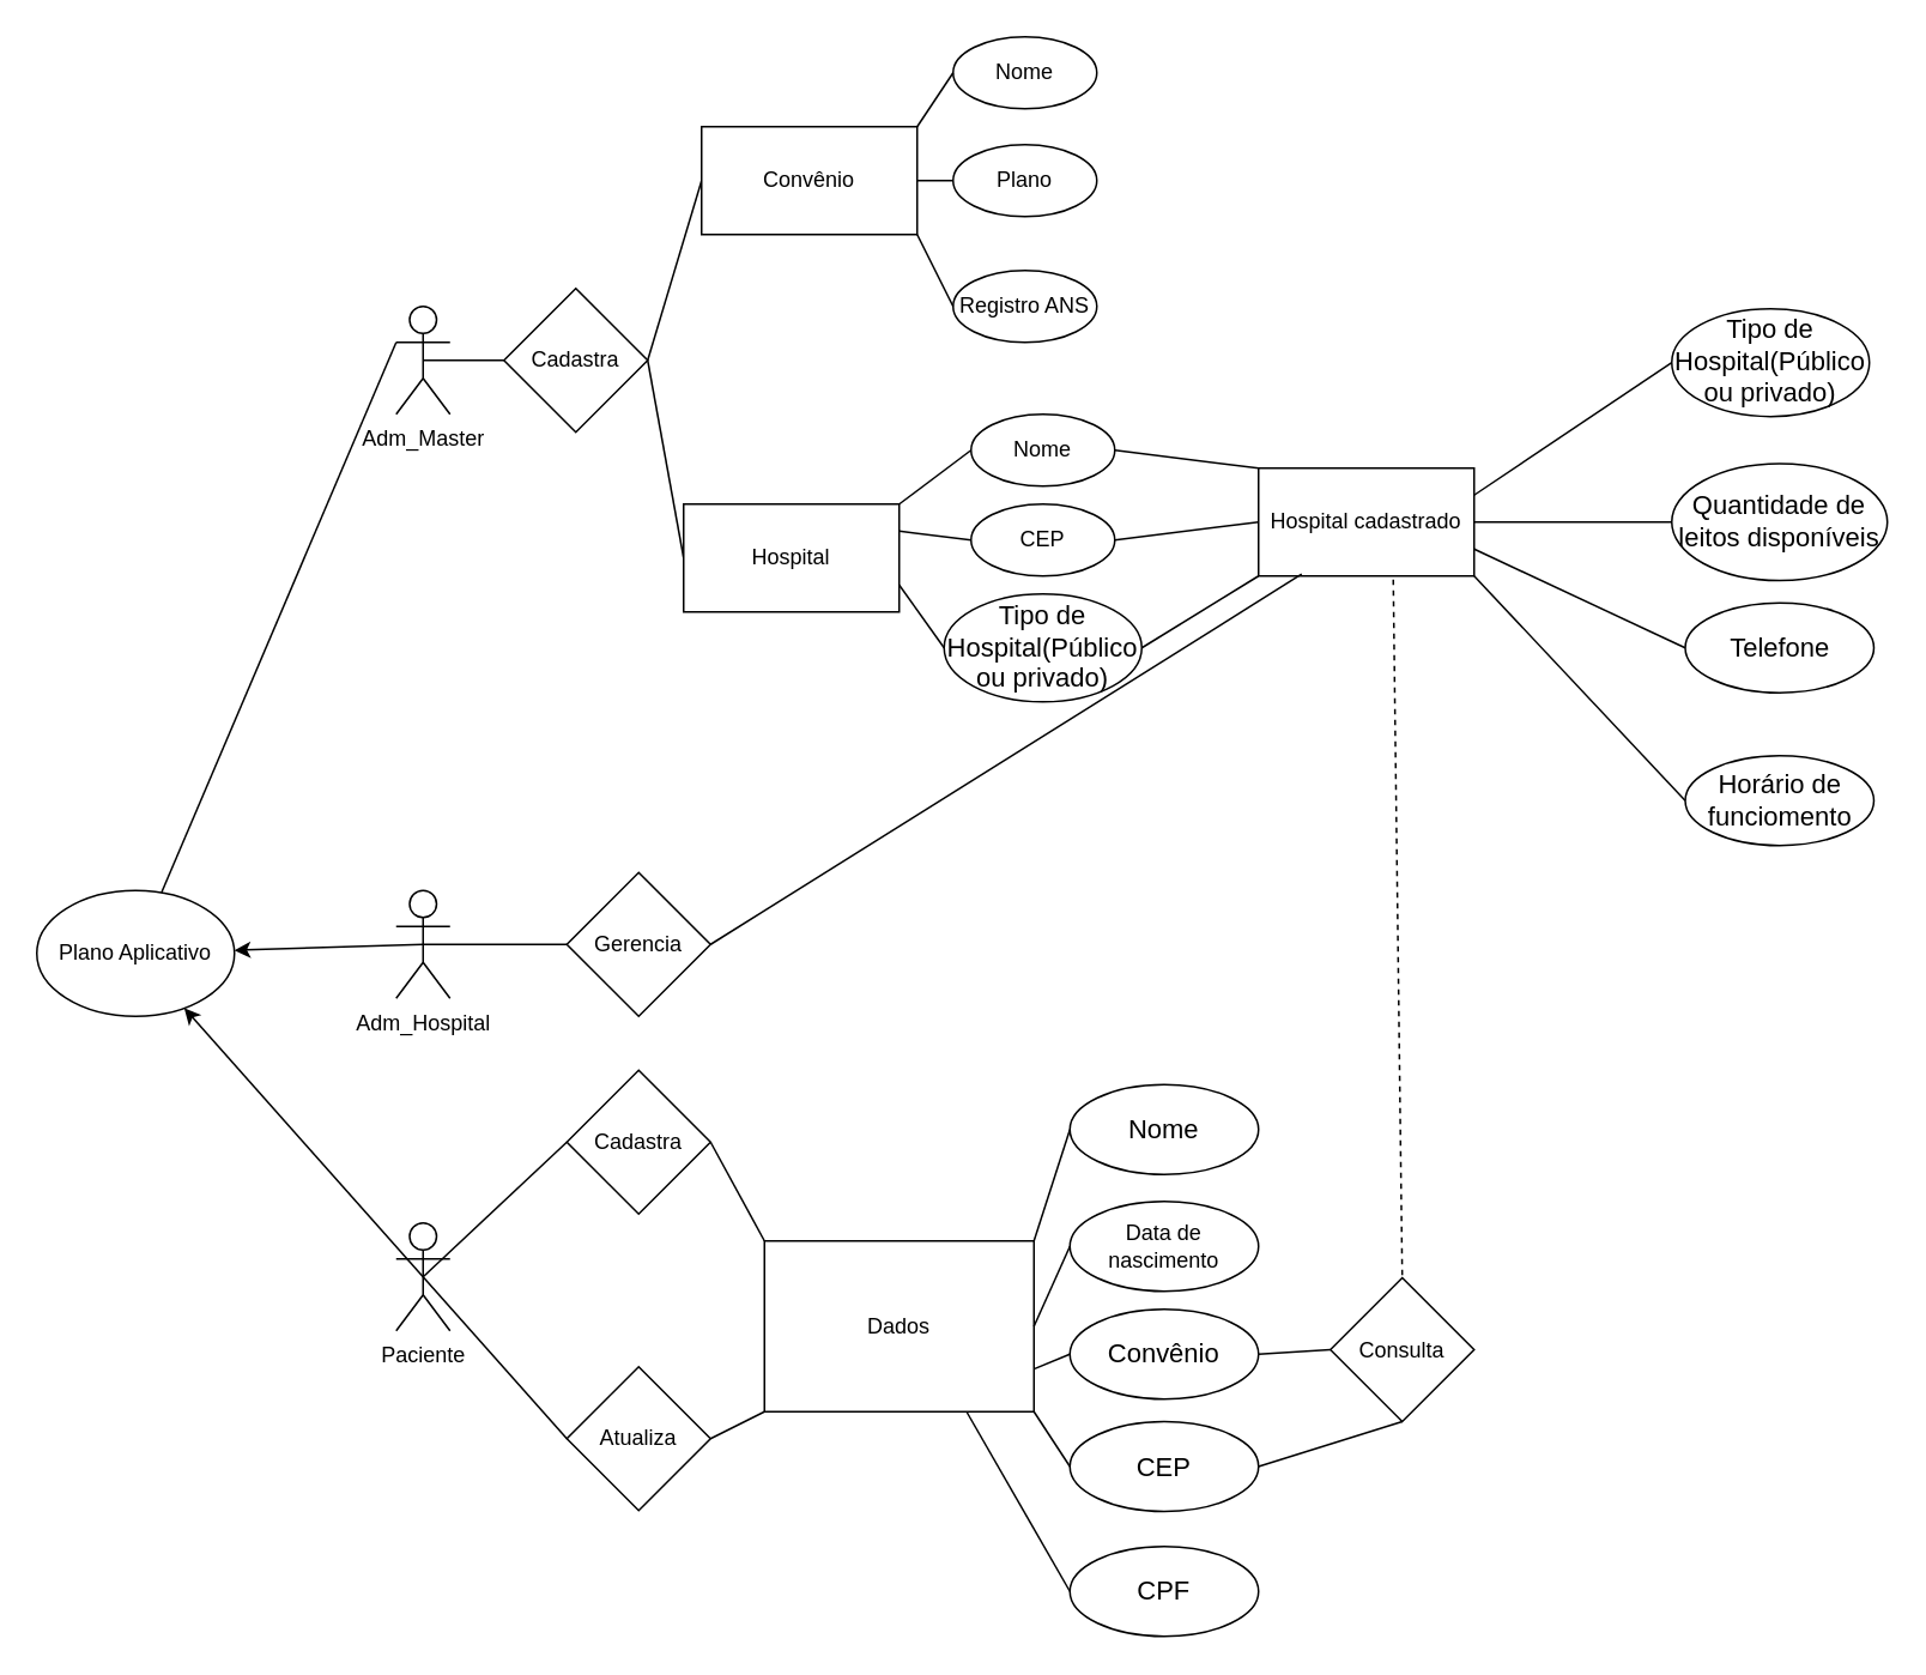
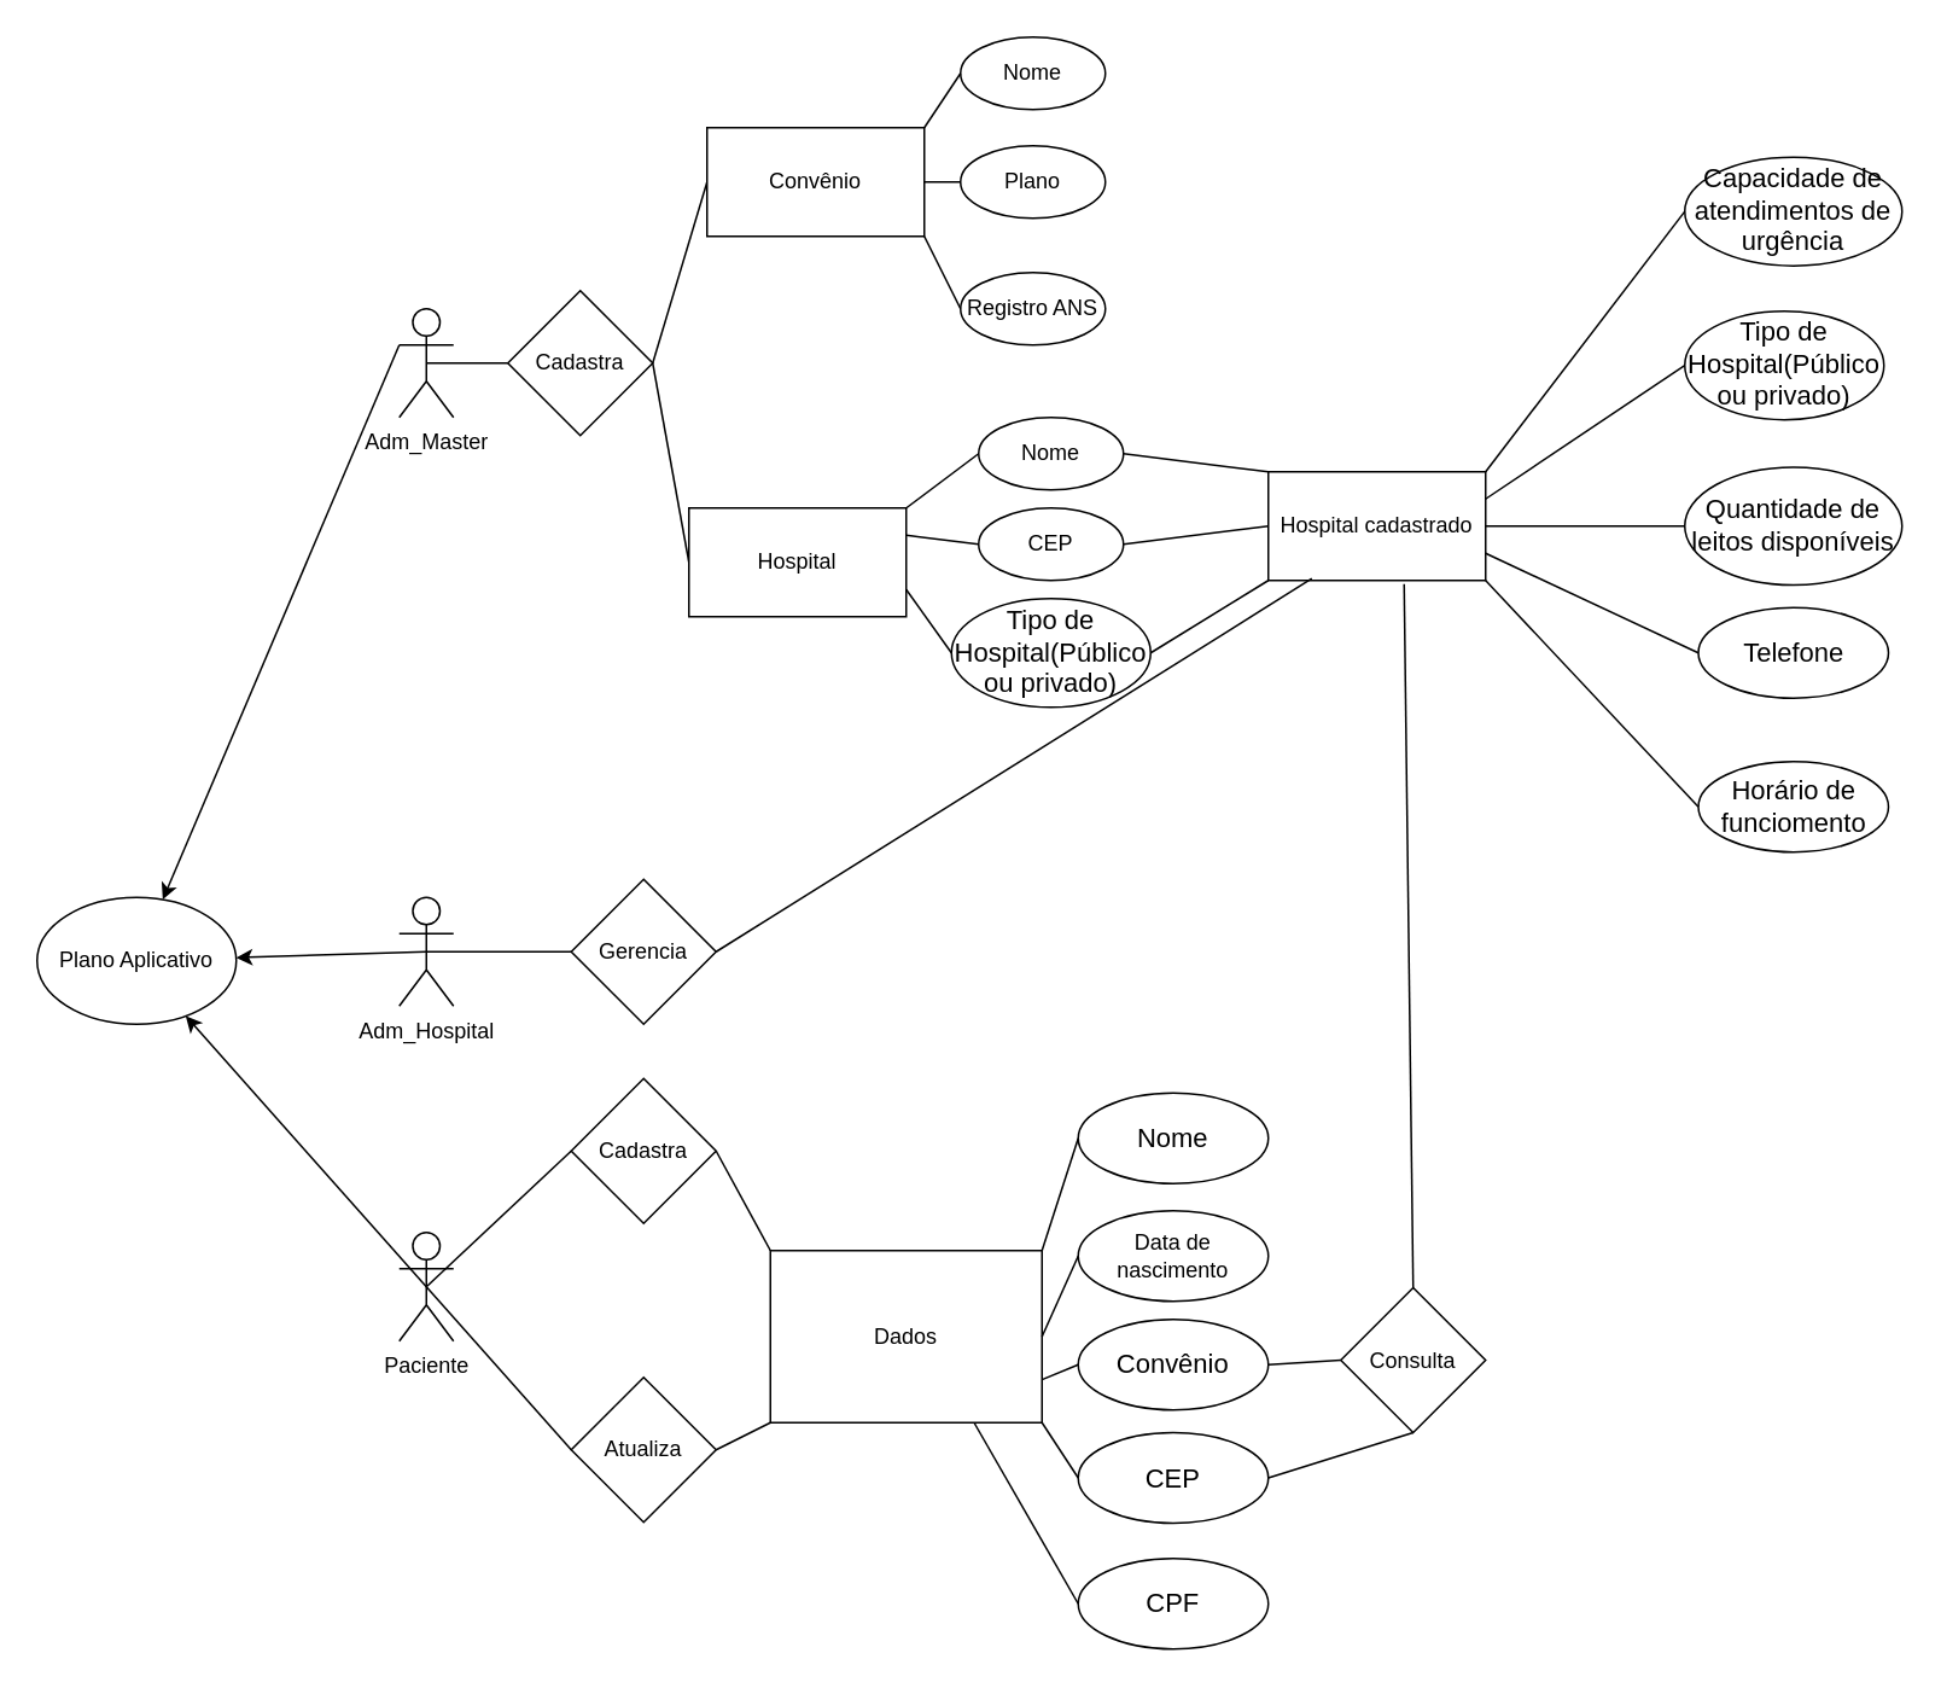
+ <mxCell id="41" value="&lt;span style=&quot;font-family: &amp;#34;calibri&amp;#34; , sans-serif ; font-size: 14.667px&quot;&gt;Capacidade de atendimentos de urgência&lt;/span&gt;" style="ellipse;whiteSpace=wrap;html=1;fontColor=#000000;" vertex="1" parent="1"><mxGeometry x="930" y="86.25" width="120" height="60" as="geometry" /></mxCell>
+ <mxCell id="48" value="" style="endArrow=none;html=1;fontColor=#000000;entryX=1;entryY=0;entryDx=0;entryDy=0;exitX=0;exitY=0.5;exitDx=0;exitDy=0;" edge="1" parent="1" source="41" target="36"><mxGeometry width="50" height="50" relative="1" as="geometry"><mxPoint x="380" y="460" as="sourcePoint" /><mxPoint x="430" y="410" as="targetPoint" /></mxGeometry></mxCell>
- <mxCell id="8" value="" style="endArrow=none;html=1;exitX=0;exitY=0.333;exitDx=0;exitDy=0;exitPerimeter=0;fontColor=default;" edge="1" parent="1" source="2" target="5"><mxGeometry width="50" height="50" relative="1" as="geometry"><mxPoint x="380" y="710" as="sourcePoint" /><mxPoint x="430" y="660" as="targetPoint" /></mxGeometry></mxCell>
+ <mxCell id="8" value="" style="endArrow=classic;html=1;exitX=0;exitY=0.333;exitDx=0;exitDy=0;exitPerimeter=0;fontColor=default;" edge="1" parent="1" source="2" target="5"><mxGeometry width="50" height="50" relative="1" as="geometry"><mxPoint x="380" y="710" as="sourcePoint" /><mxPoint x="430" y="660" as="targetPoint" /></mxGeometry></mxCell>
- <mxCell id="62" value="" style="endArrow=none;html=1;fontColor=#000000;entryX=0.5;entryY=0;entryDx=0;entryDy=0;exitX=0.625;exitY=1.033;exitDx=0;exitDy=0;exitPerimeter=0;dashed=1;" edge="1" parent="1" source="36" target="60"><mxGeometry width="50" height="50" relative="1" as="geometry"><mxPoint x="420" y="650" as="sourcePoint" /><mxPoint x="470" y="600" as="targetPoint" /></mxGeometry></mxCell>
+ <mxCell id="62" value="" style="endArrow=none;html=1;fontColor=#000000;entryX=0.5;entryY=0;entryDx=0;entryDy=0;exitX=0.625;exitY=1.033;exitDx=0;exitDy=0;exitPerimeter=0;" edge="1" parent="1" source="36" target="60"><mxGeometry width="50" height="50" relative="1" as="geometry"><mxPoint x="420" y="650" as="sourcePoint" /><mxPoint x="470" y="600" as="targetPoint" /></mxGeometry></mxCell>
